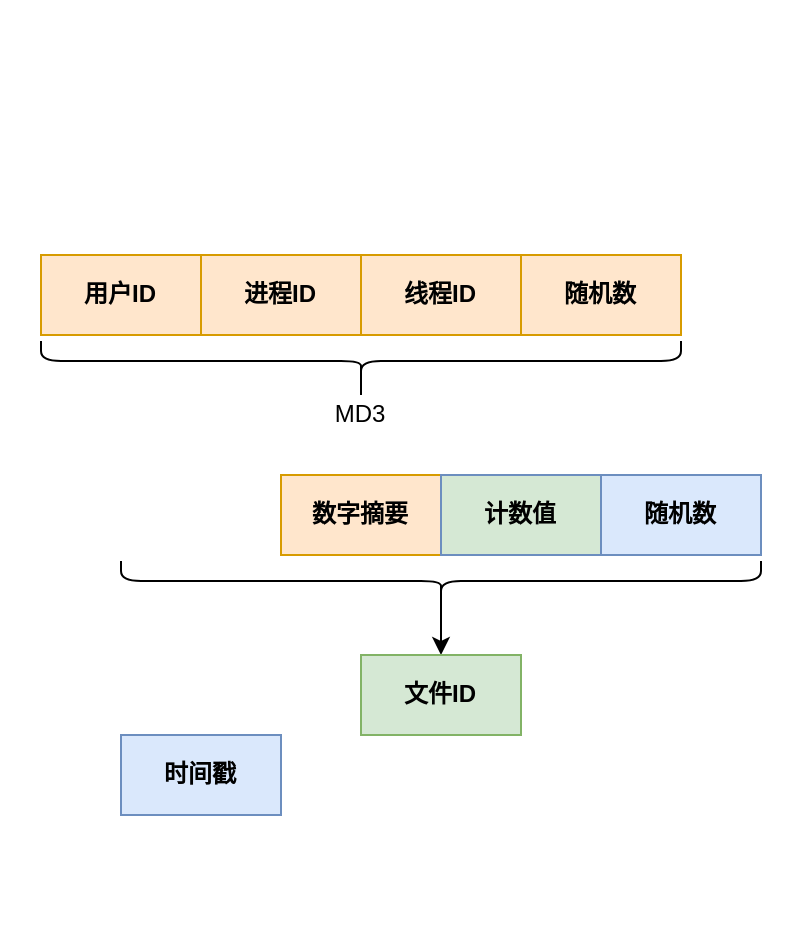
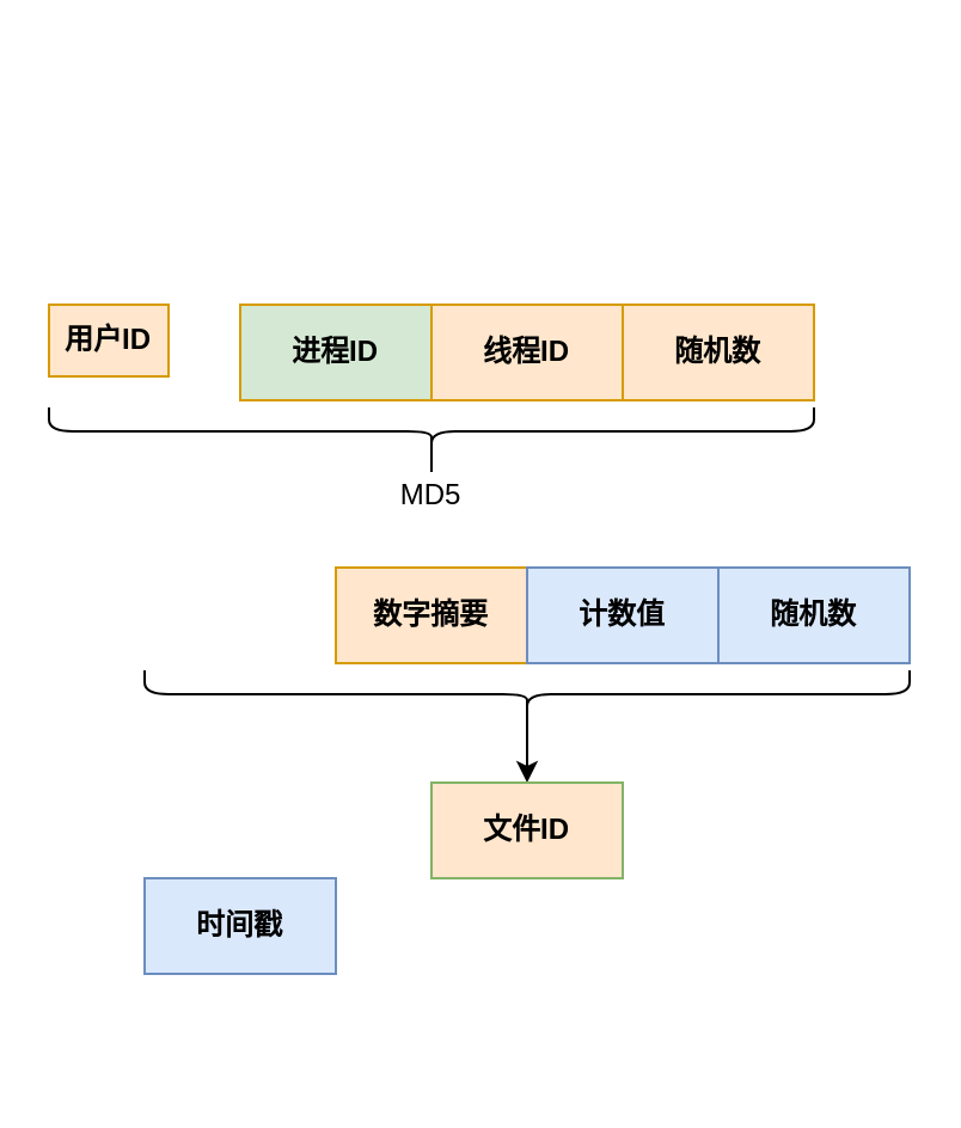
- <mxCell id="2" value="用户ID" style="rounded=0;whiteSpace=wrap;html=1;fontStyle=1;fillColor=#ffe6cc;strokeColor=#d79b00;" vertex="1" parent="1"><mxGeometry x="20" y="127" width="80" height="40" as="geometry" /></mxCell>
+ <mxCell id="2" value="用户ID" style="rounded=0;whiteSpace=wrap;html=1;fontStyle=1;fillColor=#ffe6cc;strokeColor=#d79b00;" vertex="1" parent="1"><mxGeometry x="20" y="127" width="50" height="30" as="geometry" /></mxCell>
- <mxCell id="3" value="进程ID" style="rounded=0;whiteSpace=wrap;html=1;fontStyle=1;fillColor=#ffe6cc;strokeColor=#d79b00;" vertex="1" parent="1"><mxGeometry x="100" y="127" width="80" height="40" as="geometry" /></mxCell>
+ <mxCell id="3" value="进程ID" style="rounded=0;whiteSpace=wrap;html=1;fontStyle=1;fillColor=#d5e8d4;strokeColor=#d79b00;" vertex="1" parent="1"><mxGeometry x="100" y="127" width="80" height="40" as="geometry" /></mxCell>
- <mxCell id="8" value="MD3" style="text;html=1;strokeColor=none;fillColor=none;align=center;verticalAlign=middle;whiteSpace=wrap;rounded=0;" vertex="1" parent="1"><mxGeometry x="165" y="197" width="30" height="20" as="geometry" /></mxCell>
+ <mxCell id="8" value="MD5" style="text;html=1;strokeColor=none;fillColor=none;align=center;verticalAlign=middle;whiteSpace=wrap;rounded=0;" vertex="1" parent="1"><mxGeometry x="165" y="197" width="30" height="20" as="geometry" /></mxCell>
- <mxCell id="11" value="计数值" style="rounded=0;whiteSpace=wrap;html=1;fontStyle=1;fillColor=#d5e8d4;strokeColor=#6c8ebf;" vertex="1" parent="1"><mxGeometry x="220" y="237" width="80" height="40" as="geometry" /></mxCell>
+ <mxCell id="11" value="计数值" style="rounded=0;whiteSpace=wrap;html=1;fontStyle=1;fillColor=#dae8fc;strokeColor=#6c8ebf;" vertex="1" parent="1"><mxGeometry x="220" y="237" width="80" height="40" as="geometry" /></mxCell>
- <mxCell id="15" value="文件ID" style="rounded=0;whiteSpace=wrap;html=1;fontStyle=1;fillColor=#d5e8d4;strokeColor=#82b366;" vertex="1" parent="1"><mxGeometry x="180" y="327" width="80" height="40" as="geometry" /></mxCell>
+ <mxCell id="15" value="文件ID" style="rounded=0;whiteSpace=wrap;html=1;fontStyle=1;fillColor=#ffe6cc;strokeColor=#82b366;" vertex="1" parent="1"><mxGeometry x="180" y="327" width="80" height="40" as="geometry" /></mxCell>
